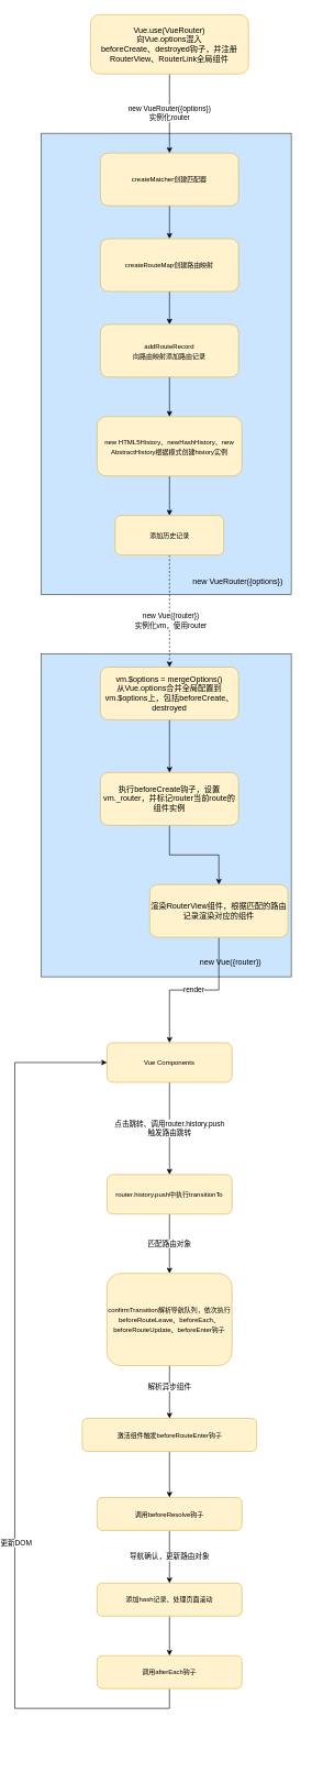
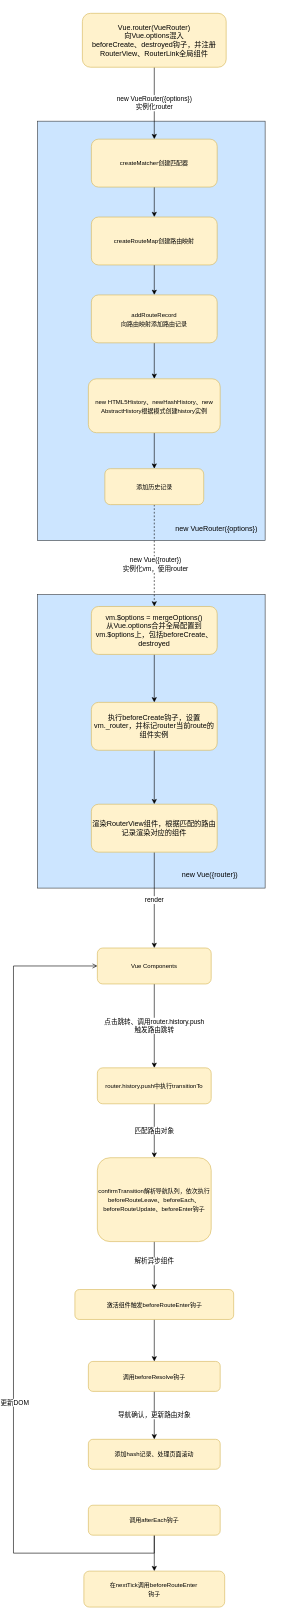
- <mxCell id="5" value="Vue.use(VueRouter)&lt;br&gt;向Vue.options混入&lt;br&gt;beforeCreate、destroyed钩子，并注册RouterView、RouterLink全局组件" style="rounded=1;whiteSpace=wrap;html=1;fillColor=#fff2cc;strokeColor=#d6b656;" vertex="1" parent="1"><mxGeometry x="135" y="20" width="240" height="90" as="geometry" /></mxCell>
+ <mxCell id="5" value="Vue.router(VueRouter)&lt;br&gt;向Vue.options混入&lt;br&gt;beforeCreate、destroyed钩子，并注册RouterView、RouterLink全局组件" style="rounded=1;whiteSpace=wrap;html=1;fillColor=#fff2cc;strokeColor=#d6b656;" vertex="1" parent="1"><mxGeometry x="135" y="20" width="240" height="90" as="geometry" /></mxCell>
- <mxCell id="25" value="渲染RouterView组件，根据匹配的路由记录渲染对应的组件" style="rounded=1;whiteSpace=wrap;html=1;fillColor=#fff2cc;strokeColor=#d6b656;" vertex="1" parent="1"><mxGeometry x="225" y="1340" width="210" height="80" as="geometry" /></mxCell>
+ <mxCell id="25" value="渲染RouterView组件，根据匹配的路由记录渲染对应的组件" style="rounded=1;whiteSpace=wrap;html=1;fillColor=#fff2cc;strokeColor=#d6b656;" vertex="1" parent="1"><mxGeometry x="150" y="1340" width="210" height="80" as="geometry" /></mxCell>
- <mxCell id="36" style="edgeStyle=orthogonalEdgeStyle;rounded=0;orthogonalLoop=1;jettySize=auto;html=1;entryX=0;entryY=0.5;entryDx=0;entryDy=0;" edge="1" parent="1" source="38" target="15"><mxGeometry relative="1" as="geometry"><Array as="points"><mxPoint x="255" y="2590" /><mxPoint x="20" y="2590" /><mxPoint x="20" y="1610" /></Array></mxGeometry></mxCell>
+ <mxCell id="36" style="edgeStyle=orthogonalEdgeStyle;rounded=0;orthogonalLoop=1;jettySize=auto;html=1;entryX=0;entryY=0.5;entryDx=0;entryDy=0;endArrow=open;" edge="1" parent="1" source="38" target="15"><mxGeometry relative="1" as="geometry"><Array as="points"><mxPoint x="255" y="2590" /><mxPoint x="20" y="2590" /><mxPoint x="20" y="1610" /></Array></mxGeometry></mxCell>
- <mxCell id="33" style="edgeStyle=orthogonalEdgeStyle;rounded=0;orthogonalLoop=1;jettySize=auto;html=1;entryX=0.5;entryY=0;entryDx=0;entryDy=0;" edge="1" parent="1" source="34" target="38"><mxGeometry relative="1" as="geometry" /></mxCell>
+ <mxCell id="35" style="edgeStyle=orthogonalEdgeStyle;rounded=0;orthogonalLoop=1;jettySize=auto;html=1;entryX=0.5;entryY=0;entryDx=0;entryDy=0;" edge="1" parent="1" source="38" target="39"><mxGeometry relative="1" as="geometry" /></mxCell>
+ <mxCell id="39" value="&lt;font size=&quot;1&quot;&gt;在nextTick调用beforeRouteEnter&amp;nbsp;&lt;br&gt;钩子&lt;/font&gt;" style="rounded=1;whiteSpace=wrap;html=1;fillColor=#fff2cc;strokeColor=#d6b656;" vertex="1" parent="1"><mxGeometry x="137.5" y="2620" width="235" height="60" as="geometry" /></mxCell>
